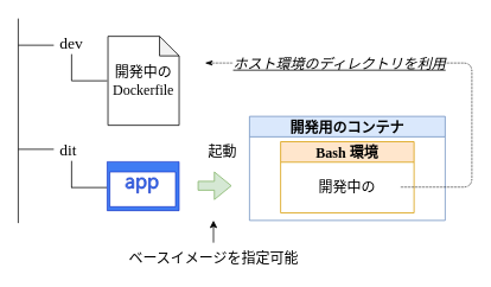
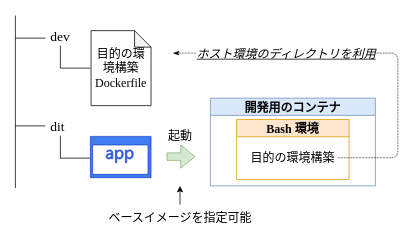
- <mxCell id="19" value="&lt;font style=&quot;font-size: 16px;&quot;&gt;開発中の&lt;br&gt;Dockerfile&lt;/font&gt;" style="shape=note;whiteSpace=wrap;html=1;backgroundOutline=1;darkOpacity=0.05;size=22;fontFamily=Noto Sans JP;fontSource=https%3A%2F%2Ffonts.googleapis.com%2Fcss%3Ffamily%3DNoto%2BSans%2BJP;" parent="1" vertex="1"><mxGeometry x="120.88" y="40" width="80" height="100" as="geometry" /></mxCell>
+ <mxCell id="19" value="&lt;font style=&quot;font-size: 16px;&quot;&gt;目的の環境構築&lt;br&gt;Dockerfile&lt;/font&gt;" style="shape=note;whiteSpace=wrap;html=1;backgroundOutline=1;darkOpacity=0.05;size=22;fontFamily=Noto Sans JP;fontSource=https%3A%2F%2Ffonts.googleapis.com%2Fcss%3Ffamily%3DNoto%2BSans%2BJP;" parent="1" vertex="1"><mxGeometry x="120.88" y="40" width="80" height="100" as="geometry" /></mxCell>
- <mxCell id="15" value="起動" style="text;html=1;strokeColor=none;fillColor=none;align=center;verticalAlign=middle;whiteSpace=wrap;rounded=0;fontSize=16;fontFamily=Noto Sans JP;fontSource=https%3A%2F%2Ffonts.googleapis.com%2Fcss%3Ffamily%3DNoto%2BSans%2BJP;" parent="1" vertex="1"><mxGeometry x="230" y="160" width="40" height="20" as="geometry" /></mxCell>
+ <mxCell id="15" value="起動" style="text;html=1;strokeColor=none;fillColor=none;align=center;verticalAlign=middle;whiteSpace=wrap;rounded=0;fontSize=16;fontFamily=Noto Sans JP;fontSource=https%3A%2F%2Ffonts.googleapis.com%2Fcss%3Ffamily%3DNoto%2BSans%2BJP;" parent="1" vertex="1"><mxGeometry x="220" y="170" width="40" height="20" as="geometry" /></mxCell>
- <mxCell id="13" value="&lt;font color=&quot;#000000&quot;&gt;開発中の&lt;/font&gt;" style="text;html=1;strokeColor=none;fillColor=none;align=center;verticalAlign=middle;whiteSpace=wrap;rounded=0;fontSize=16;fontColor=#FF0000;fontFamily=Noto Sans JP;fontSource=https%3A%2F%2Ffonts.googleapis.com%2Fcss%3Ffamily%3DNoto%2BSans%2BJP;" parent="12" vertex="1"><mxGeometry x="15" y="36" width="120" height="30" as="geometry" /></mxCell>
+ <mxCell id="13" value="&lt;font color=&quot;#000000&quot;&gt;目的の環境構築&lt;/font&gt;" style="text;html=1;strokeColor=none;fillColor=none;align=center;verticalAlign=middle;whiteSpace=wrap;rounded=0;fontSize=16;fontColor=#FF0000;fontFamily=Noto Sans JP;fontSource=https%3A%2F%2Ffonts.googleapis.com%2Fcss%3Ffamily%3DNoto%2BSans%2BJP;" parent="12" vertex="1"><mxGeometry x="15" y="36" width="120" height="30" as="geometry" /></mxCell>
